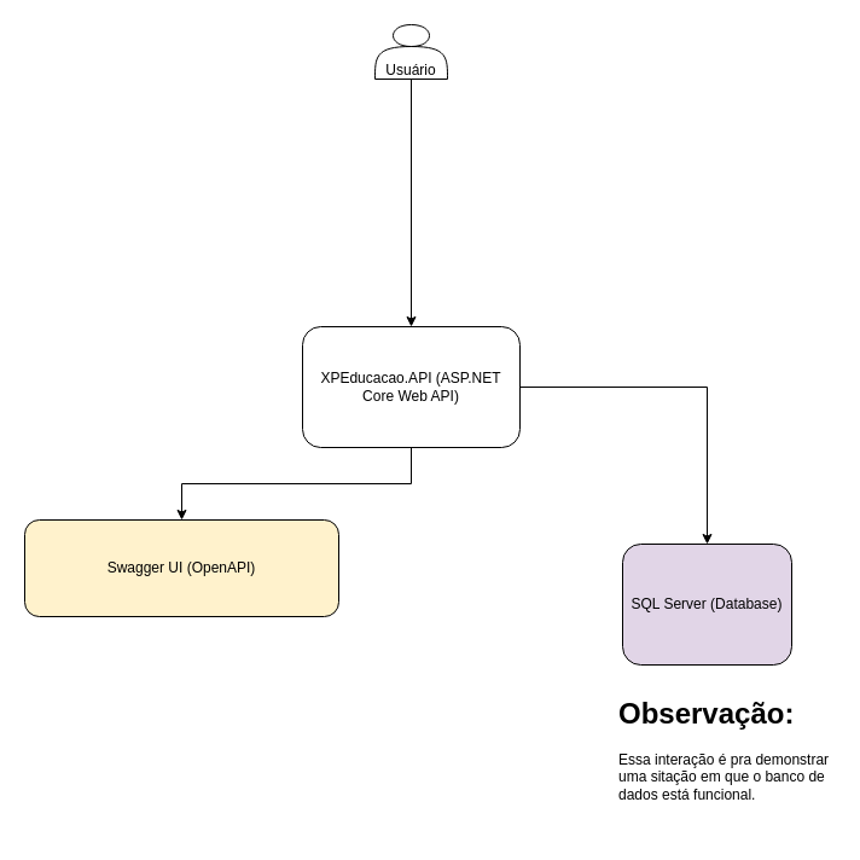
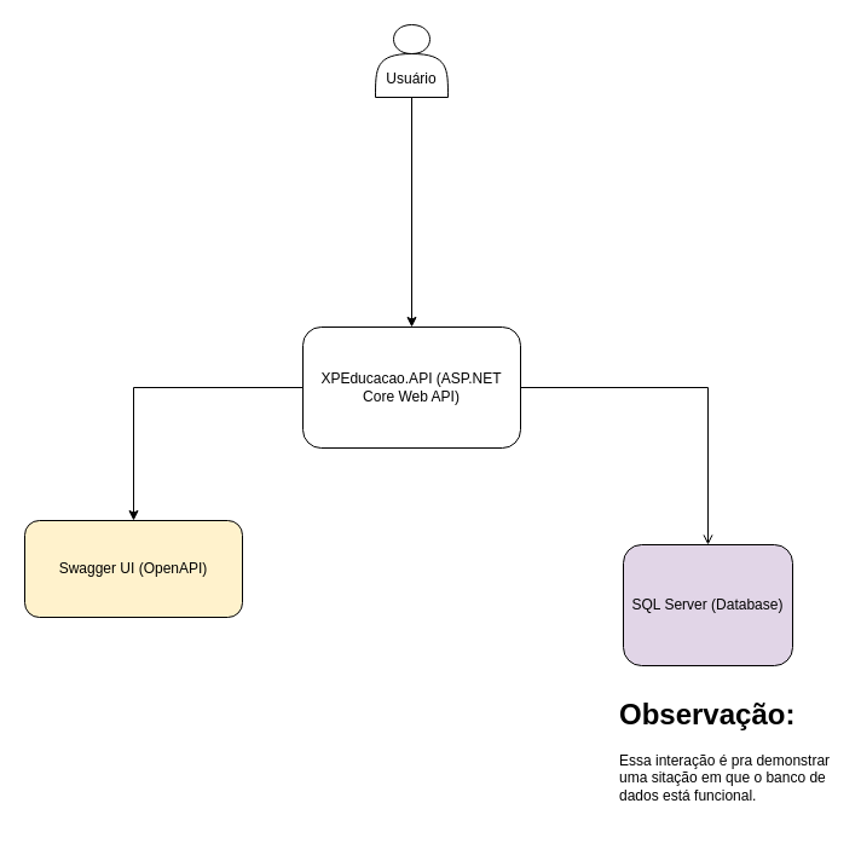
- <mxCell id="2" value="&lt;div&gt;&lt;br&gt;&lt;/div&gt;&lt;div&gt;&lt;br&gt;&lt;/div&gt;&lt;div&gt;&lt;span style=&quot;background-color: transparent; color: light-dark(rgb(0, 0, 0), rgb(255, 255, 255));&quot;&gt;Usuário&lt;/span&gt;&lt;/div&gt;" style="shape=actor;whiteSpace=wrap;html=1;" parent="1" vertex="1"><mxGeometry x="310" y="20" width="60" height="45" as="geometry" /></mxCell>
+ <mxCell id="2" value="&lt;div&gt;&lt;br&gt;&lt;/div&gt;&lt;div&gt;&lt;br&gt;&lt;/div&gt;&lt;div&gt;&lt;span style=&quot;background-color: transparent; color: light-dark(rgb(0, 0, 0), rgb(255, 255, 255));&quot;&gt;Usuário&lt;/span&gt;&lt;/div&gt;" style="shape=actor;whiteSpace=wrap;html=1;" parent="1" vertex="1"><mxGeometry x="310" y="20" width="60" height="60" as="geometry" /></mxCell>
- <mxCell id="7" style="edgeStyle=orthogonalEdgeStyle;rounded=0;html=1;" parent="1" source="3" target="4" edge="1"><mxGeometry relative="1" as="geometry" /></mxCell>
+ <mxCell id="7" style="edgeStyle=orthogonalEdgeStyle;rounded=0;html=1;endArrow=open;" parent="1" source="3" target="4" edge="1"><mxGeometry relative="1" as="geometry" /></mxCell>
- <mxCell id="5" value="Swagger UI (OpenAPI)" style="rounded=1;whiteSpace=wrap;html=1;fillColor=#fff2cc;" parent="1" vertex="1"><mxGeometry x="20" y="430" width="260" height="80" as="geometry" /></mxCell>
+ <mxCell id="5" value="Swagger UI (OpenAPI)" style="rounded=1;whiteSpace=wrap;html=1;fillColor=#fff2cc;" parent="1" vertex="1"><mxGeometry x="20" y="430" width="180" height="80" as="geometry" /></mxCell>
